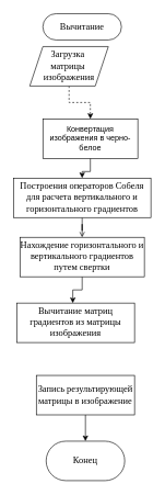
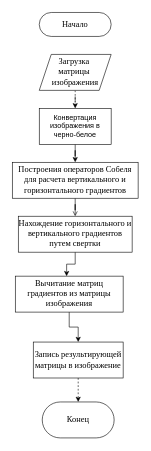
- <mxCell id="2" value="Вычитание" style="rounded=1;whiteSpace=wrap;html=1;fontSize=14;glass=0;strokeWidth=1;shadow=0;arcSize=50;fontFamily=Times New Roman;" parent="1" vertex="1"><mxGeometry x="65" y="20" width="120" height="40" as="geometry" /></mxCell>
+ <mxCell id="2" value="Начало" style="rounded=1;whiteSpace=wrap;html=1;fontSize=14;glass=0;strokeWidth=1;shadow=0;arcSize=50;fontFamily=Times New Roman;" parent="1" vertex="1"><mxGeometry x="65" y="20" width="120" height="40" as="geometry" /></mxCell>
- <mxCell id="4" value="Загрузка&amp;nbsp;&lt;div style=&quot;font-size: 14px;&quot;&gt;матрицы&amp;nbsp;&lt;/div&gt;&lt;div style=&quot;font-size: 14px;&quot;&gt;изображения&lt;/div&gt;" style="shape=parallelogram;perimeter=parallelogramPerimeter;whiteSpace=wrap;html=1;fixedSize=1;fontFamily=Times New Roman;fontSize=14;" parent="1" vertex="1"><mxGeometry x="45" y="70" width="120" height="60" as="geometry" /></mxCell>
+ <mxCell id="4" value="Загрузка&amp;nbsp;&lt;div style=&quot;font-size: 14px;&quot;&gt;матрицы&amp;nbsp;&lt;/div&gt;&lt;div style=&quot;font-size: 14px;&quot;&gt;изображения&lt;/div&gt;" style="shape=parallelogram;perimeter=parallelogramPerimeter;whiteSpace=wrap;html=1;fixedSize=1;fontFamily=Times New Roman;fontSize=14;" parent="1" vertex="1"><mxGeometry x="65" y="90" width="120" height="60" as="geometry" /></mxCell>
- <mxCell id="13" value="Конвертация изображения в черно-белое" style="rounded=0;whiteSpace=wrap;html=1;" parent="1" vertex="1"><mxGeometry x="65" y="180" width="145" height="60" as="geometry" /></mxCell>
+ <mxCell id="13" value="Конвертация изображения в черно-белое" style="rounded=0;whiteSpace=wrap;html=1;" parent="1" vertex="1"><mxGeometry x="65" y="180" width="120" height="60" as="geometry" /></mxCell>
+ <mxCell id="10" style="edgeStyle=orthogonalEdgeStyle;rounded=0;orthogonalLoop=1;jettySize=auto;html=1;entryX=0.5;entryY=0;entryDx=0;entryDy=0;" parent="1" source="11" target="15" edge="1"><mxGeometry relative="1" as="geometry" /></mxCell>
- <mxCell id="14" style="edgeStyle=orthogonalEdgeStyle;rounded=0;orthogonalLoop=1;jettySize=auto;html=1;entryX=0.5;entryY=0;entryDx=0;entryDy=0;" parent="1" source="15" target="9" edge="1"><mxGeometry relative="1" as="geometry" /></mxCell>
+ <mxCell id="14" style="edgeStyle=orthogonalEdgeStyle;rounded=0;orthogonalLoop=1;jettySize=auto;html=1;entryX=0.5;entryY=0;entryDx=0;entryDy=0;dashed=1;" parent="1" source="15" target="9" edge="1"><mxGeometry relative="1" as="geometry" /></mxCell>
